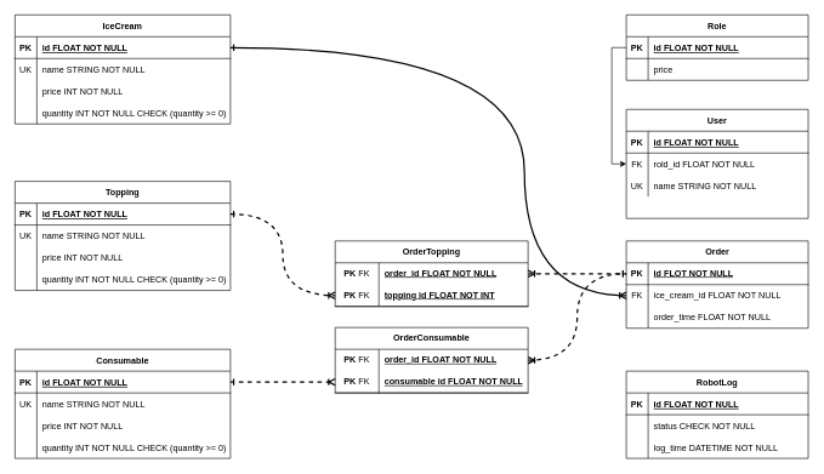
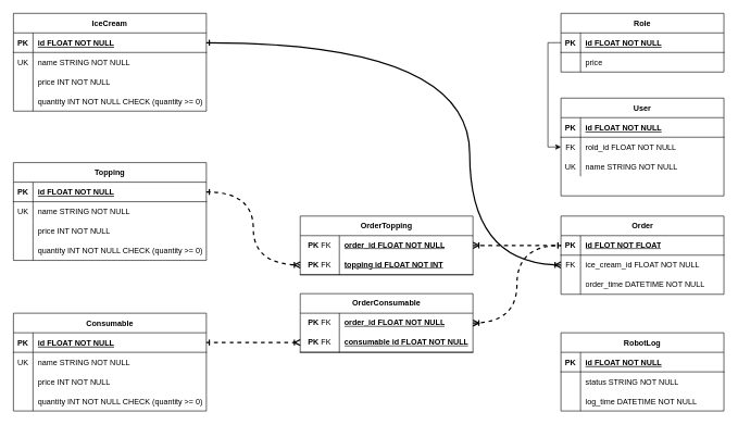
- <mxCell id="44" value="&lt;span style=&quot;text-wrap: nowrap;&quot;&gt;id&amp;nbsp;FLOT NOT NULL&lt;/span&gt;" style="shape=partialRectangle;connectable=0;fillColor=none;top=0;left=0;bottom=0;right=0;align=left;spacingLeft=6;fontStyle=5;overflow=hidden;whiteSpace=wrap;html=1;" vertex="1" parent="42"><mxGeometry x="30" width="220" height="30" as="geometry"><mxRectangle width="220" height="30" as="alternateBounds" /></mxGeometry></mxCell>
+ <mxCell id="44" value="&lt;span style=&quot;text-wrap: nowrap;&quot;&gt;id&amp;nbsp;FLOT NOT FLOAT&lt;/span&gt;" style="shape=partialRectangle;connectable=0;fillColor=none;top=0;left=0;bottom=0;right=0;align=left;spacingLeft=6;fontStyle=5;overflow=hidden;whiteSpace=wrap;html=1;" vertex="1" parent="42"><mxGeometry x="30" width="220" height="30" as="geometry"><mxRectangle width="220" height="30" as="alternateBounds" /></mxGeometry></mxCell>
- <mxCell id="50" value="order_time FLOAT NOT NULL" style="shape=partialRectangle;connectable=0;fillColor=none;top=0;left=0;bottom=0;right=0;align=left;spacingLeft=6;overflow=hidden;whiteSpace=wrap;html=1;" vertex="1" parent="48"><mxGeometry x="30" width="220" height="30" as="geometry"><mxRectangle width="220" height="30" as="alternateBounds" /></mxGeometry></mxCell>
+ <mxCell id="50" value="order_time DATETIME NOT NULL" style="shape=partialRectangle;connectable=0;fillColor=none;top=0;left=0;bottom=0;right=0;align=left;spacingLeft=6;overflow=hidden;whiteSpace=wrap;html=1;" vertex="1" parent="48"><mxGeometry x="30" width="220" height="30" as="geometry"><mxRectangle width="220" height="30" as="alternateBounds" /></mxGeometry></mxCell>
- <mxCell id="73" value="status CHECK NOT NULL" style="shape=partialRectangle;overflow=hidden;connectable=0;fillColor=none;top=0;left=0;bottom=0;right=0;align=left;spacingLeft=6;" vertex="1" parent="71"><mxGeometry x="30" width="220" height="30" as="geometry"><mxRectangle width="220" height="30" as="alternateBounds" /></mxGeometry></mxCell>
+ <mxCell id="73" value="status STRING NOT NULL" style="shape=partialRectangle;overflow=hidden;connectable=0;fillColor=none;top=0;left=0;bottom=0;right=0;align=left;spacingLeft=6;" vertex="1" parent="71"><mxGeometry x="30" width="220" height="30" as="geometry"><mxRectangle width="220" height="30" as="alternateBounds" /></mxGeometry></mxCell>
